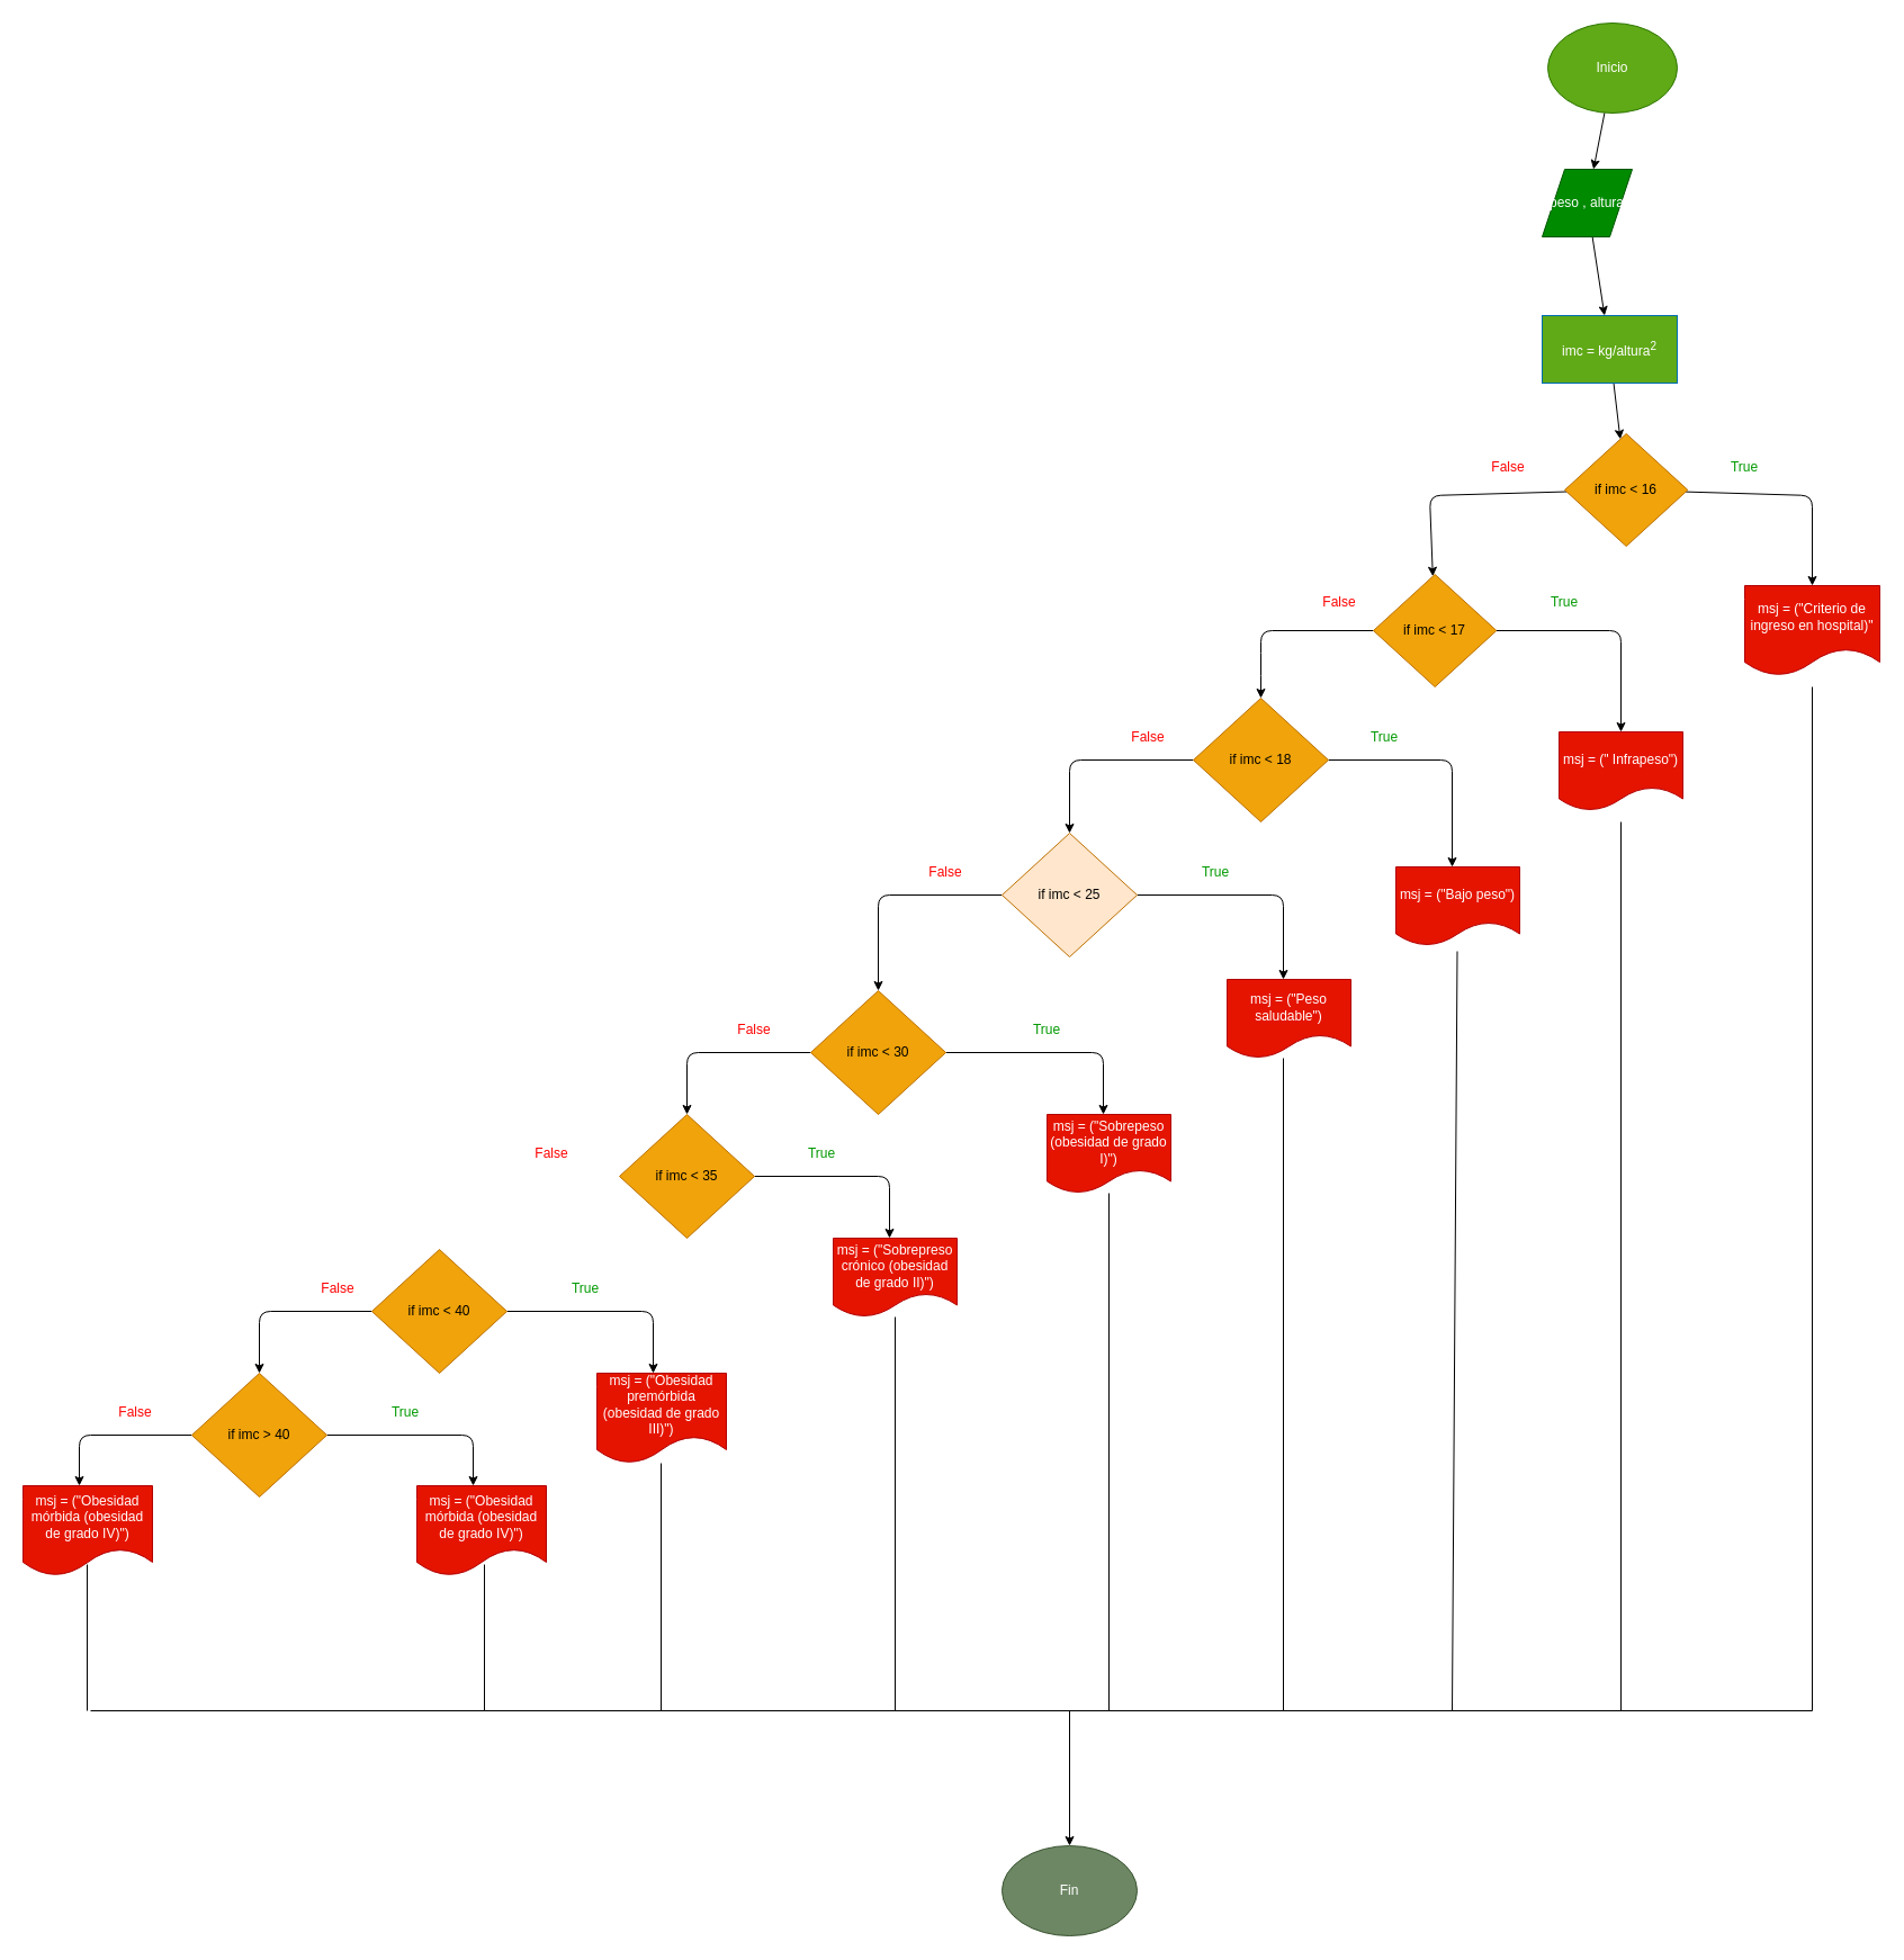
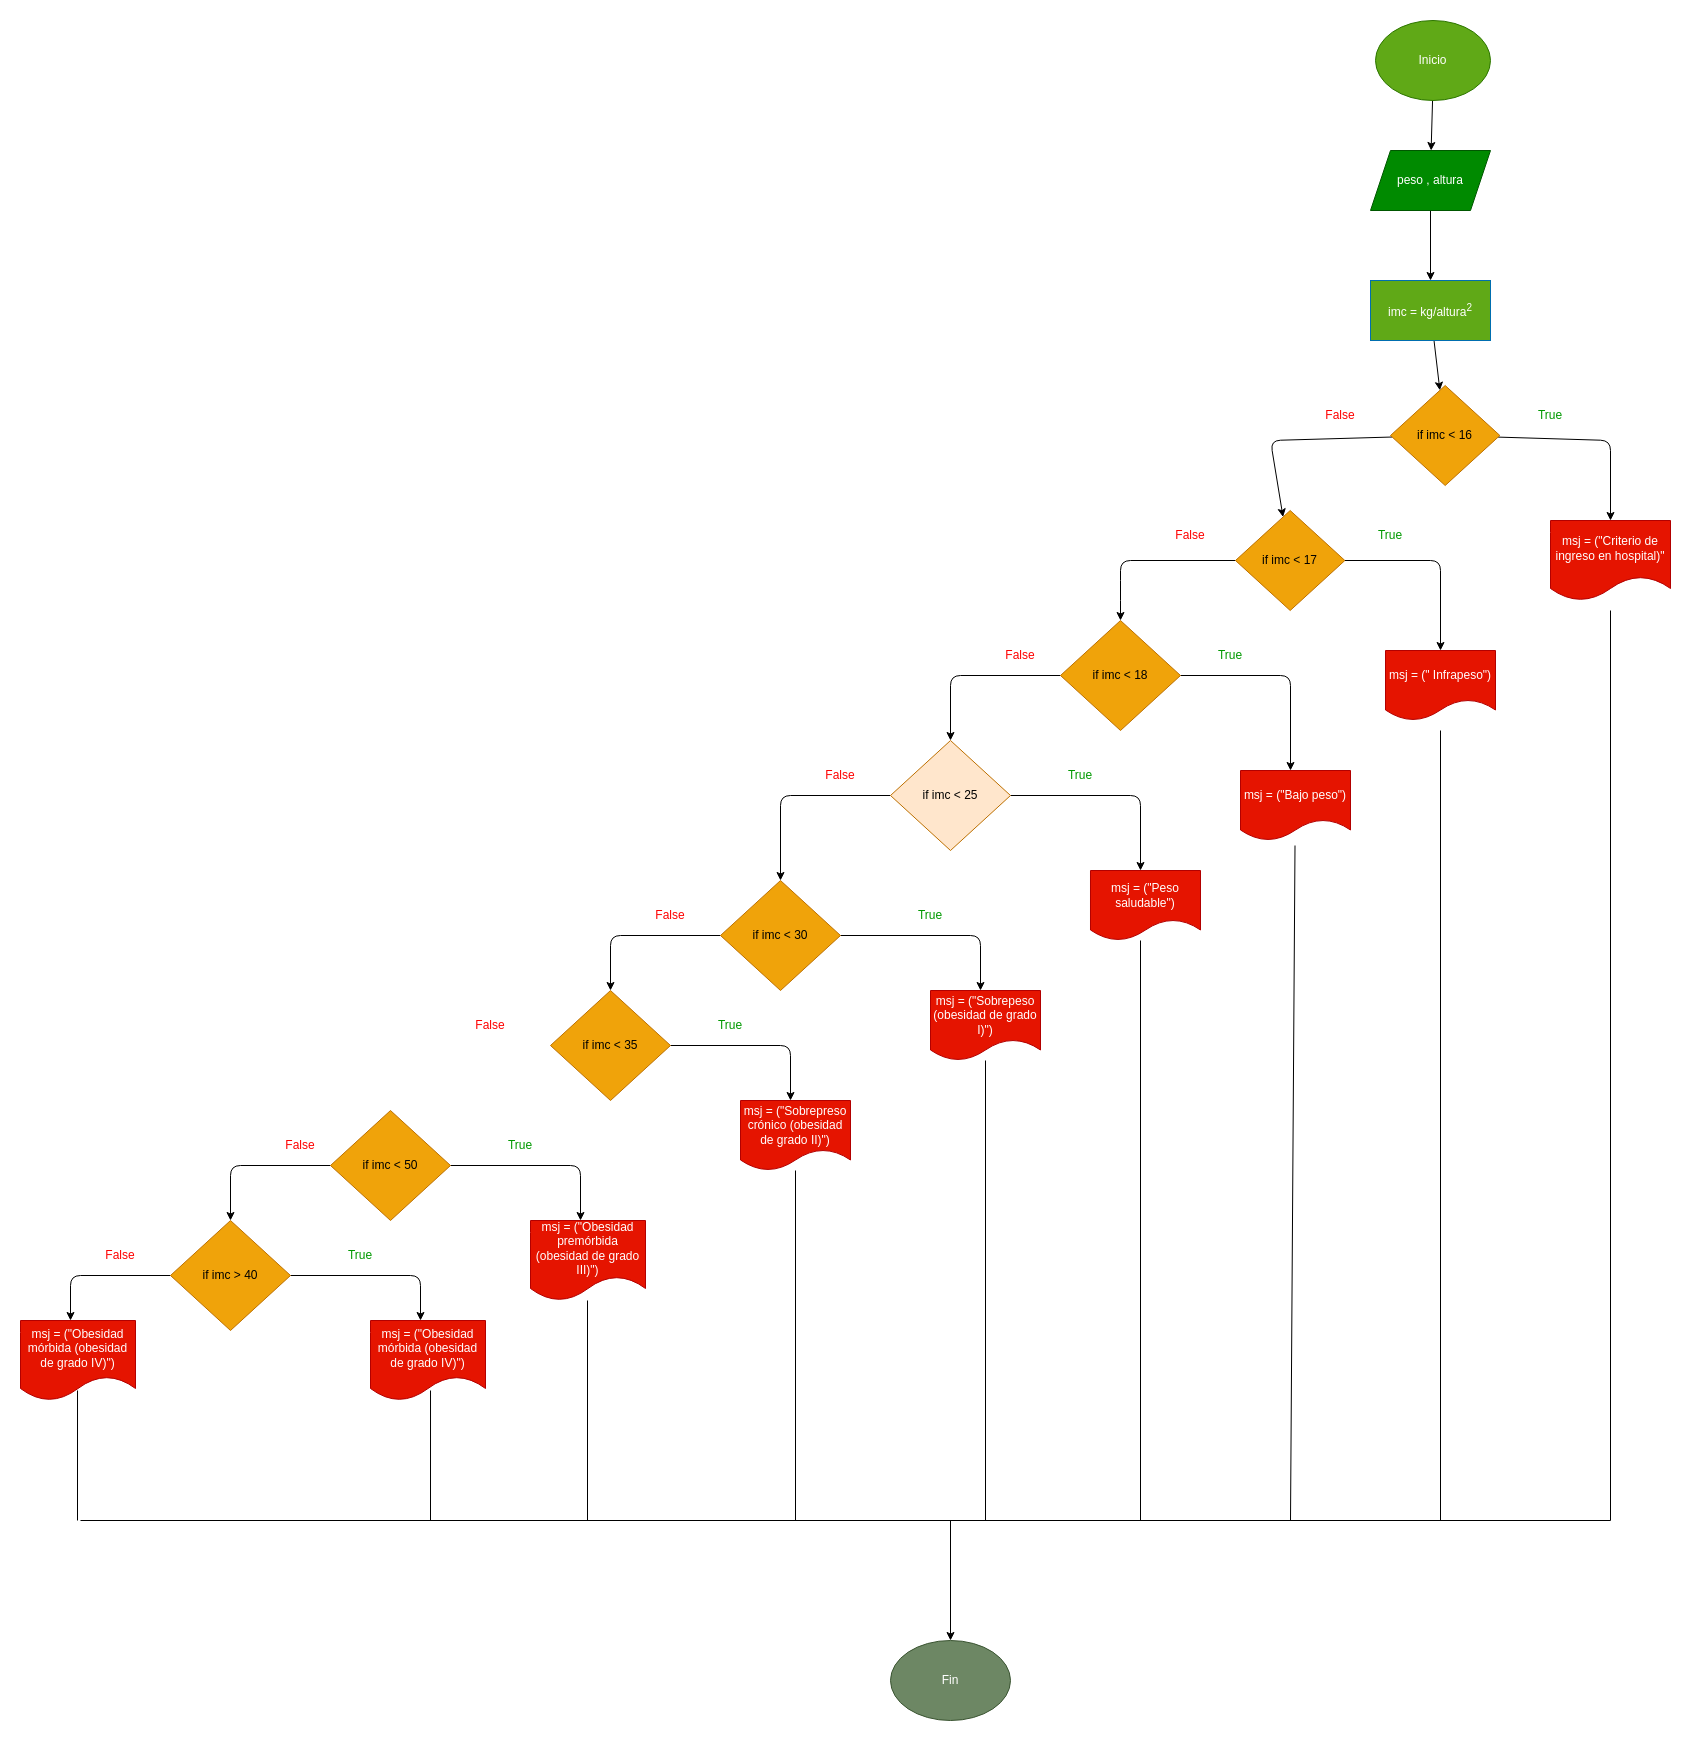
- <mxCell id="5" value="peso , altura" style="shape=parallelogram;perimeter=parallelogramPerimeter;whiteSpace=wrap;html=1;fixedSize=1;fillColor=#008a00;fontColor=#ffffff;strokeColor=#005700;" vertex="1" parent="1"><mxGeometry x="1370" y="150" width="80" height="60" as="geometry" /></mxCell>
+ <mxCell id="5" value="peso , altura" style="shape=parallelogram;perimeter=parallelogramPerimeter;whiteSpace=wrap;html=1;fixedSize=1;fillColor=#008a00;fontColor=#ffffff;strokeColor=#005700;" vertex="1" parent="1"><mxGeometry x="1370" y="150" width="120" height="60" as="geometry" /></mxCell>
- <mxCell id="14" value="if imc &amp;lt; 17" style="rhombus;whiteSpace=wrap;html=1;fillColor=#f0a30a;fontColor=#000000;strokeColor=#BD7000;" vertex="1" parent="1"><mxGeometry x="1220" y="510" width="109.37" height="100" as="geometry" /></mxCell>
+ <mxCell id="14" value="if imc &amp;lt; 17" style="rhombus;whiteSpace=wrap;html=1;fillColor=#f0a30a;fontColor=#000000;strokeColor=#BD7000;" vertex="1" parent="1"><mxGeometry x="1235" y="510" width="109.37" height="100" as="geometry" /></mxCell>
- <mxCell id="43" value="if imc &amp;lt; 40" style="rhombus;whiteSpace=wrap;html=1;fillColor=#f0a30a;fontColor=#000000;strokeColor=#BD7000;" vertex="1" parent="1"><mxGeometry x="330" y="1110" width="120" height="110" as="geometry" /></mxCell>
+ <mxCell id="43" value="if imc &amp;lt; 50" style="rhombus;whiteSpace=wrap;html=1;fillColor=#f0a30a;fontColor=#000000;strokeColor=#BD7000;" vertex="1" parent="1"><mxGeometry x="330" y="1110" width="120" height="110" as="geometry" /></mxCell>
